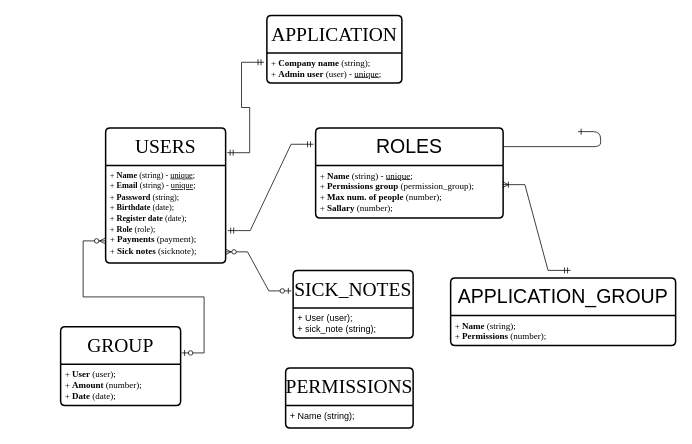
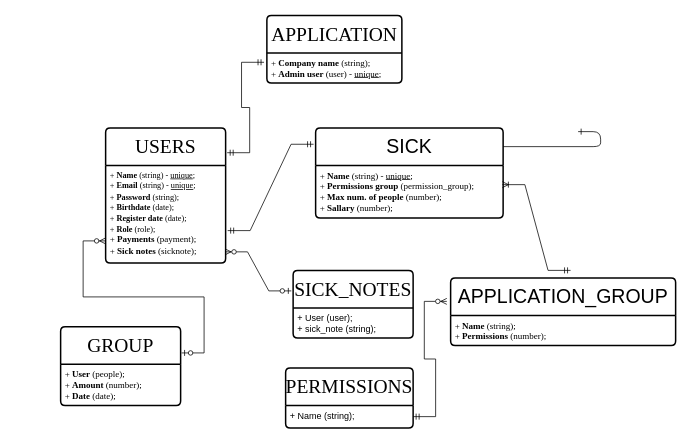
- <mxCell id="6" value="&lt;font style=&quot;font-size: 26px;&quot;&gt;ROLES&lt;/font&gt;" style="swimlane;childLayout=stackLayout;horizontal=1;startSize=50;horizontalStack=0;rounded=1;fontSize=14;fontStyle=0;strokeWidth=2;resizeParent=0;resizeLast=1;shadow=0;dashed=0;align=center;arcSize=4;whiteSpace=wrap;html=1;" vertex="1" parent="1"><mxGeometry x="420" y="170" width="250" height="120" as="geometry" /></mxCell>
+ <mxCell id="6" value="&lt;font style=&quot;font-size: 26px;&quot;&gt;SICK&lt;/font&gt;" style="swimlane;childLayout=stackLayout;horizontal=1;startSize=50;horizontalStack=0;rounded=1;fontSize=14;fontStyle=0;strokeWidth=2;resizeParent=0;resizeLast=1;shadow=0;dashed=0;align=center;arcSize=4;whiteSpace=wrap;html=1;" vertex="1" parent="1"><mxGeometry x="420" y="170" width="250" height="120" as="geometry" /></mxCell>
+ <mxCell id="23" value="" style="edgeStyle=entityRelationEdgeStyle;fontSize=12;html=1;endArrow=ERzeroToMany;startArrow=ERmandOne;rounded=0;entryX=-0.017;entryY=0.348;entryDx=0;entryDy=0;entryPerimeter=0;" edge="1" parent="1" source="22" target="8"><mxGeometry width="100" height="100" relative="1" as="geometry"><mxPoint x="410" y="490" as="sourcePoint" /><mxPoint x="510" y="390" as="targetPoint" /></mxGeometry></mxCell>
- <mxCell id="16" value="&lt;div&gt;&lt;font face=&quot;Tahoma&quot;&gt;+ &lt;b&gt;User &lt;/b&gt;(user);&lt;/font&gt;&lt;/div&gt;&lt;div&gt;&lt;font face=&quot;Tahoma&quot;&gt;+ &lt;b&gt;Amount&lt;/b&gt; (number);&lt;/font&gt;&lt;/div&gt;&lt;div&gt;&lt;font face=&quot;Tahoma&quot;&gt;+ &lt;b&gt;Date&lt;/b&gt; (date);&lt;br&gt;&lt;/font&gt;&lt;/div&gt;" style="align=left;strokeColor=none;fillColor=none;spacingLeft=4;fontSize=12;verticalAlign=top;resizable=0;rotatable=0;part=1;html=1;" vertex="1" parent="15"><mxGeometry y="50" width="160" height="55" as="geometry" /></mxCell>
+ <mxCell id="16" value="&lt;div&gt;&lt;font face=&quot;Tahoma&quot;&gt;+ &lt;b&gt;User &lt;/b&gt;(people);&lt;/font&gt;&lt;/div&gt;&lt;div&gt;&lt;font face=&quot;Tahoma&quot;&gt;+ &lt;b&gt;Amount&lt;/b&gt; (number);&lt;/font&gt;&lt;/div&gt;&lt;div&gt;&lt;font face=&quot;Tahoma&quot;&gt;+ &lt;b&gt;Date&lt;/b&gt; (date);&lt;br&gt;&lt;/font&gt;&lt;/div&gt;" style="align=left;strokeColor=none;fillColor=none;spacingLeft=4;fontSize=12;verticalAlign=top;resizable=0;rotatable=0;part=1;html=1;" vertex="1" parent="15"><mxGeometry y="50" width="160" height="55" as="geometry" /></mxCell>
